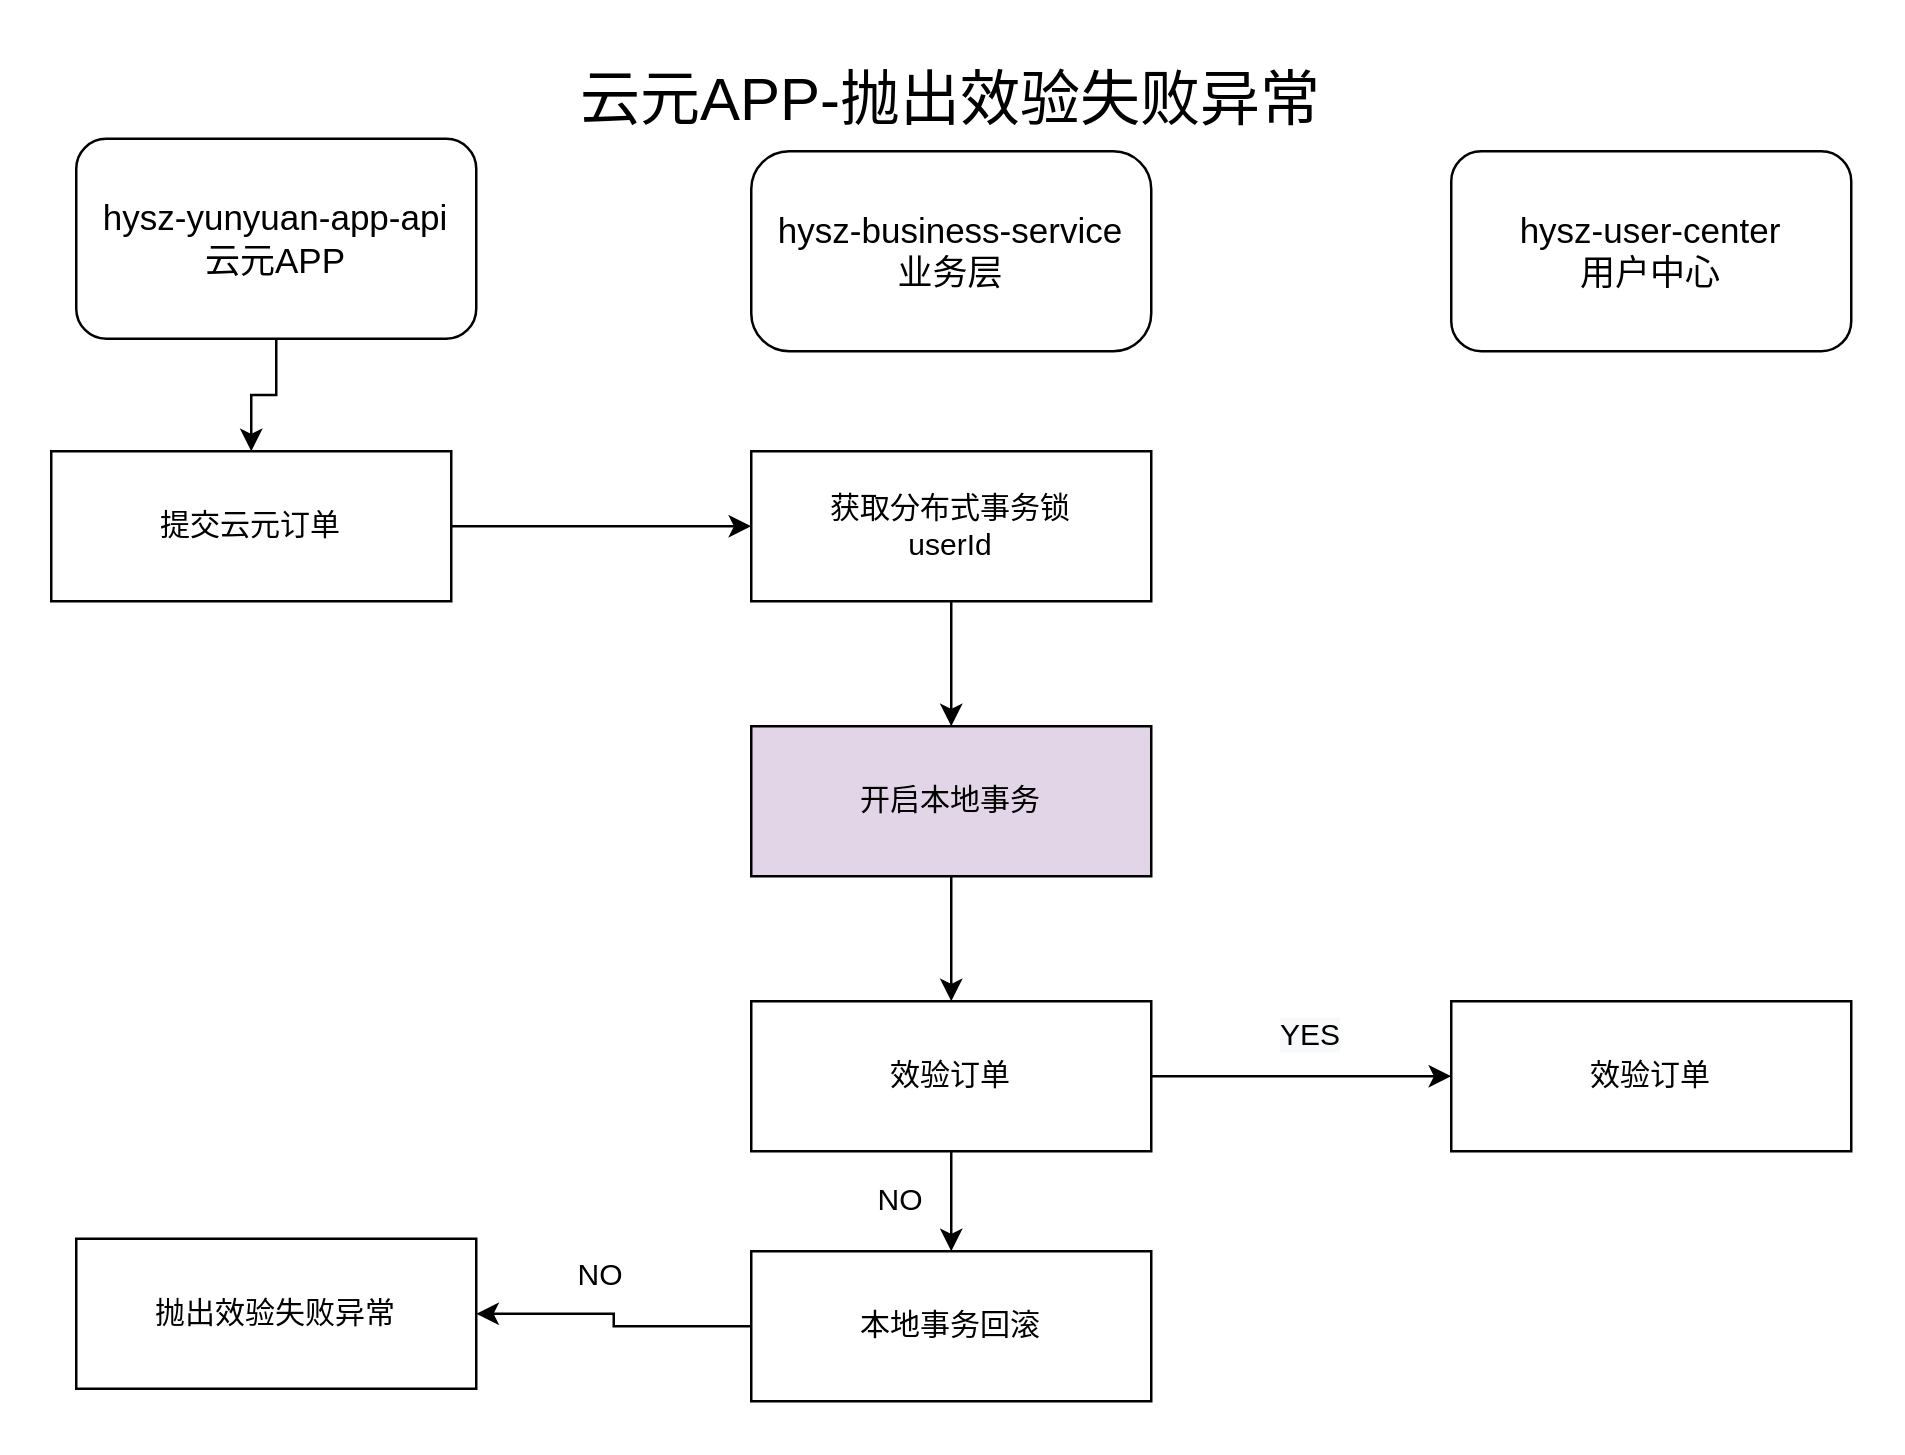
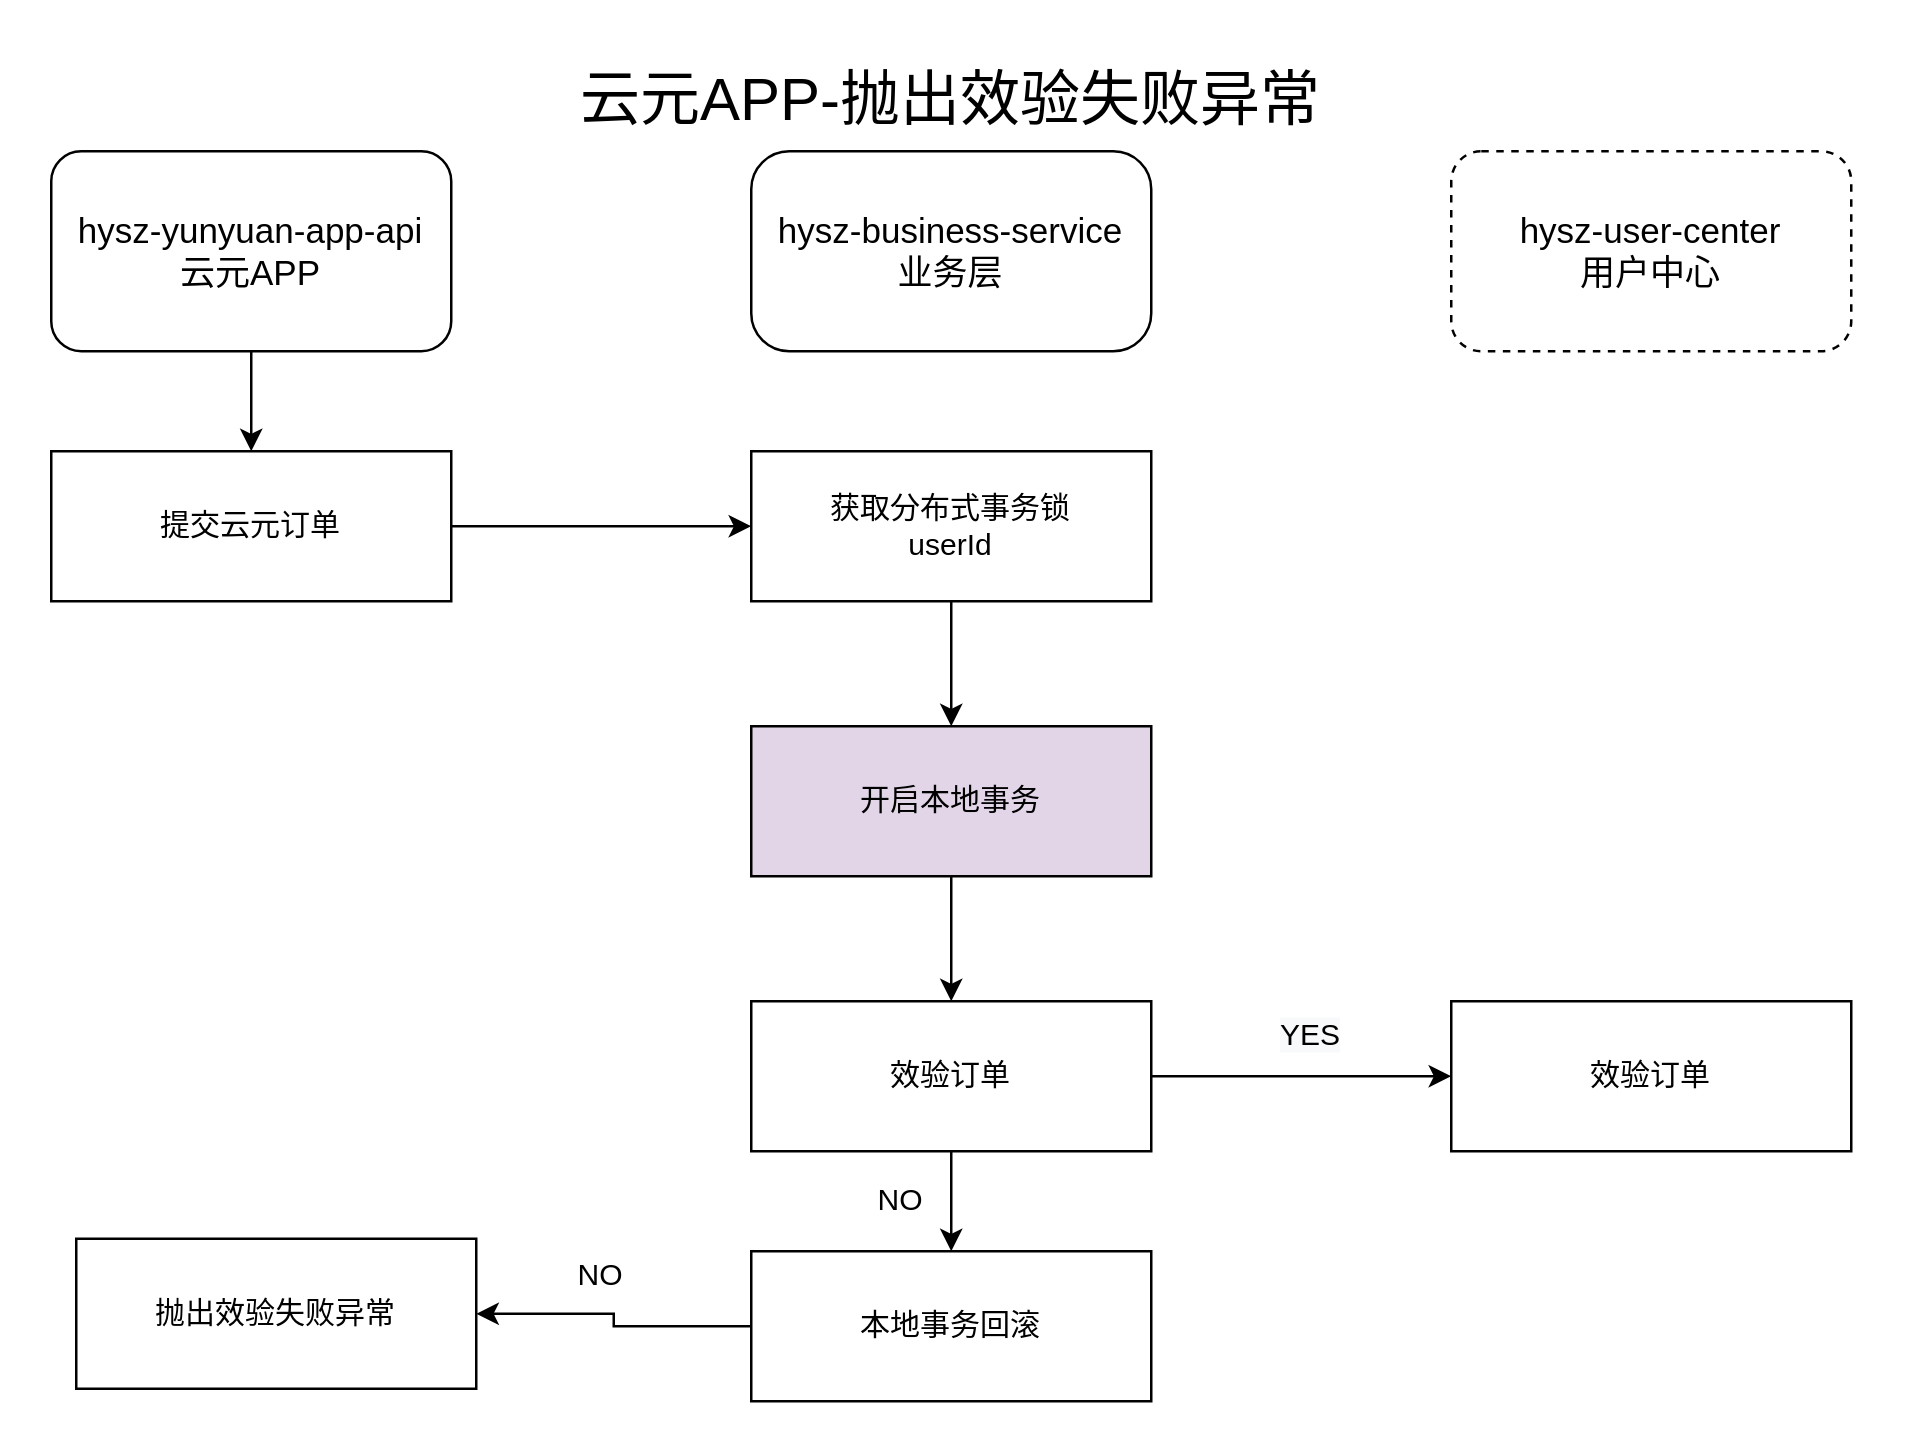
- <mxCell id="4" value="&lt;font style=&quot;font-size: 14px&quot;&gt;hysz-yunyuan-app-api&lt;br&gt;云元APP&lt;/font&gt;" style="rounded=1;whiteSpace=wrap;html=1;" vertex="1" parent="1"><mxGeometry x="30" y="55" width="160" height="80" as="geometry" /></mxCell>
+ <mxCell id="4" value="&lt;font style=&quot;font-size: 14px&quot;&gt;hysz-yunyuan-app-api&lt;br&gt;云元APP&lt;/font&gt;" style="rounded=1;whiteSpace=wrap;html=1;" vertex="1" parent="1"><mxGeometry x="20" y="60" width="160" height="80" as="geometry" /></mxCell>
- <mxCell id="8" value="&lt;font style=&quot;font-size: 14px&quot;&gt;hysz-user-center&lt;br&gt;用户中心&lt;br&gt;&lt;/font&gt;" style="rounded=1;whiteSpace=wrap;html=1;" vertex="1" parent="1"><mxGeometry x="580" y="60" width="160" height="80" as="geometry" /></mxCell>
+ <mxCell id="8" value="&lt;font style=&quot;font-size: 14px&quot;&gt;hysz-user-center&lt;br&gt;用户中心&lt;br&gt;&lt;/font&gt;" style="rounded=1;whiteSpace=wrap;html=1;dashed=1;" vertex="1" parent="1"><mxGeometry x="580" y="60" width="160" height="80" as="geometry" /></mxCell>
